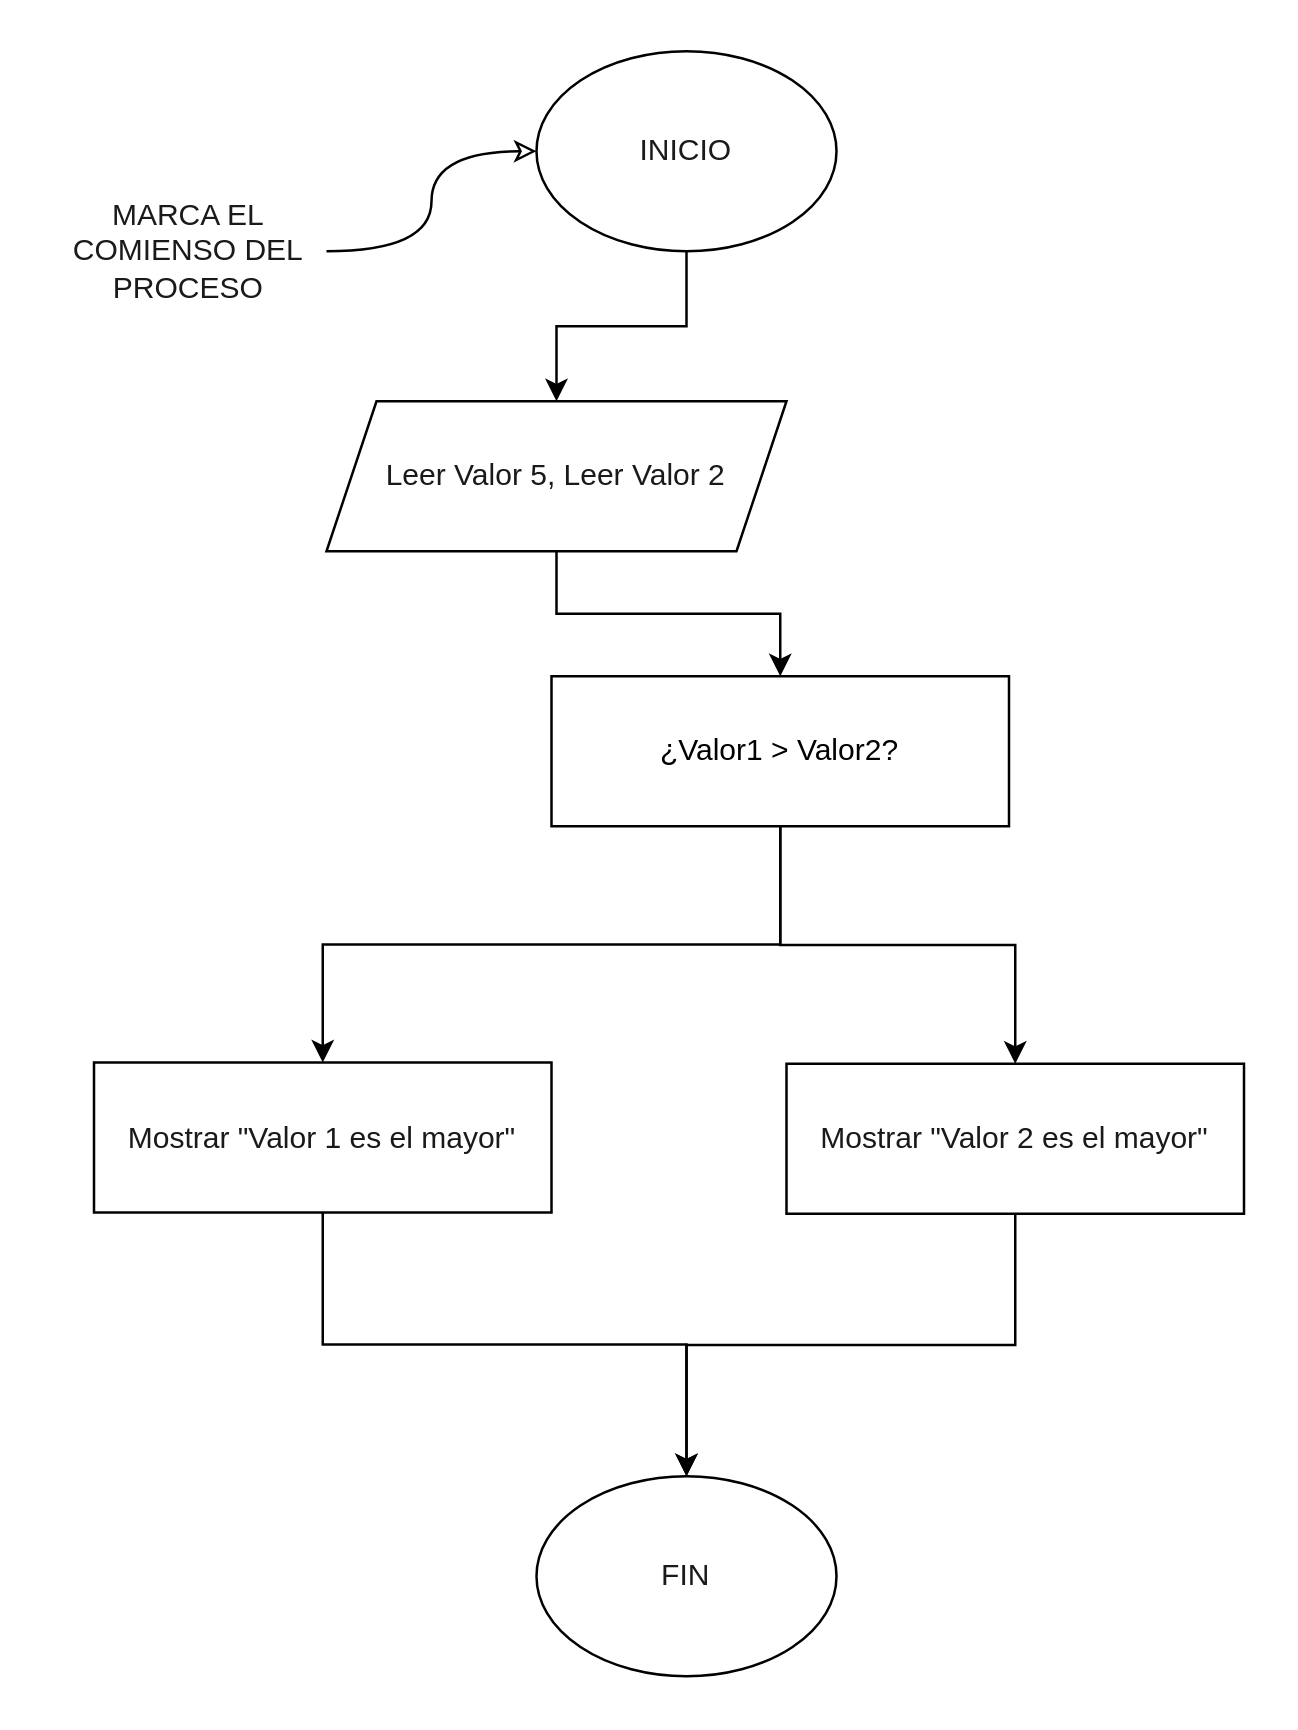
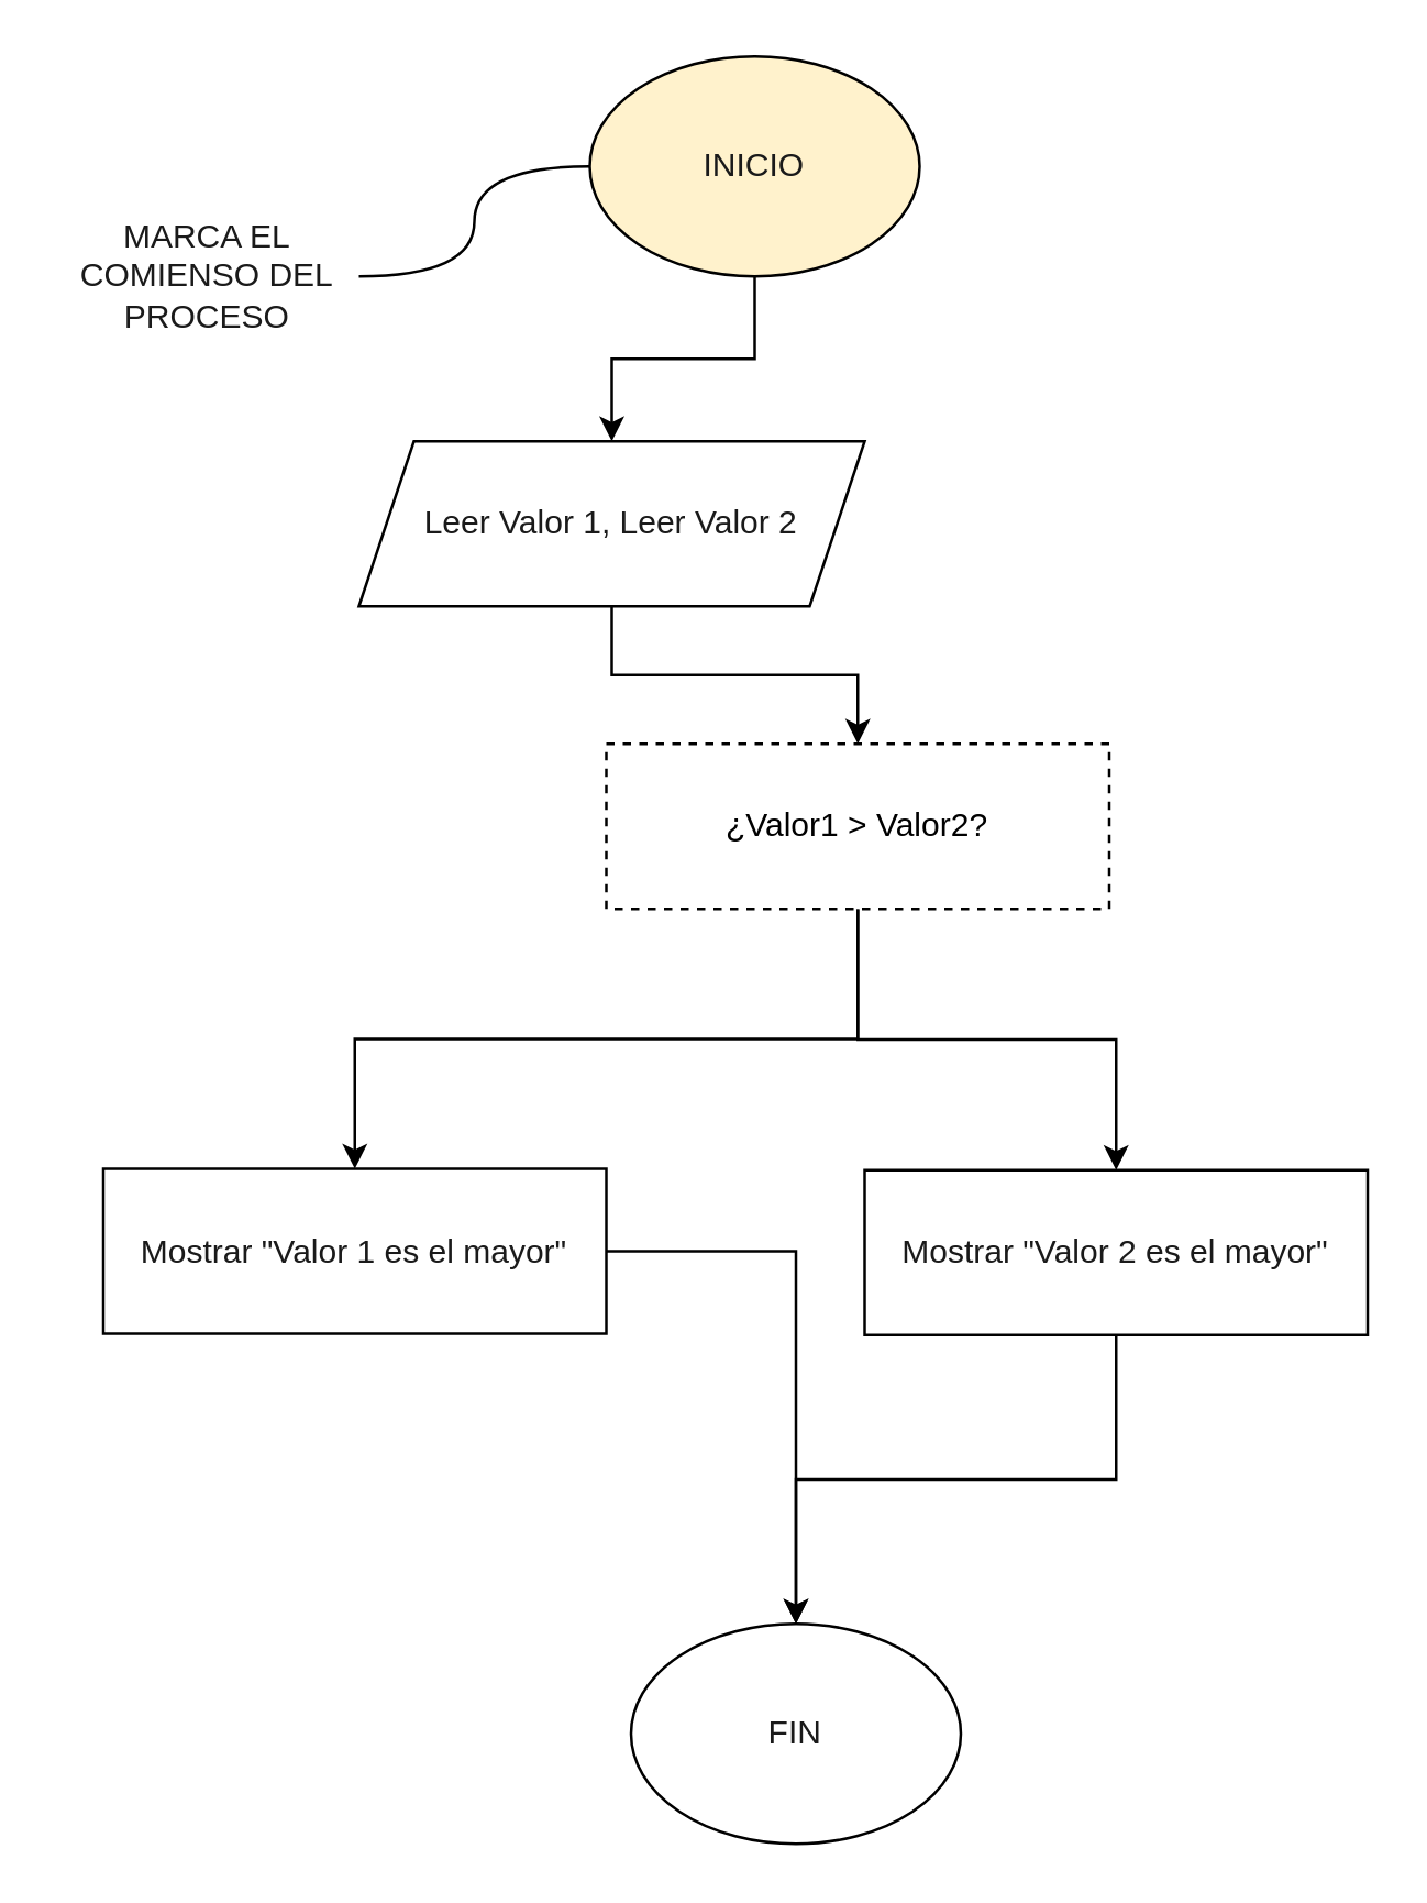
- <mxCell id="3" value="&lt;span style=&quot;color: rgb(26, 26, 26); background-color: transparent;&quot;&gt;INICIO&lt;/span&gt;" style="ellipse;whiteSpace=wrap;html=1;" vertex="1" parent="1"><mxGeometry x="214" y="20" width="120" height="80" as="geometry" /></mxCell>
+ <mxCell id="3" value="&lt;span style=&quot;color: rgb(26, 26, 26); background-color: transparent;&quot;&gt;INICIO&lt;/span&gt;" style="ellipse;whiteSpace=wrap;html=1;fillColor=#fff2cc;" vertex="1" parent="1"><mxGeometry x="214" y="20" width="120" height="80" as="geometry" /></mxCell>
- <mxCell id="10" style="edgeStyle=orthogonalEdgeStyle;rounded=0;orthogonalLoop=1;jettySize=auto;html=1;entryX=0;entryY=0.5;entryDx=0;entryDy=0;endArrow=classic;endFill=0;curved=1;" edge="1" parent="1" source="11" target="3"><mxGeometry relative="1" as="geometry" /></mxCell>
+ <mxCell id="10" style="edgeStyle=orthogonalEdgeStyle;rounded=0;orthogonalLoop=1;jettySize=auto;html=1;entryX=0;entryY=0.5;entryDx=0;entryDy=0;endArrow=none;endFill=0;curved=1;" edge="1" parent="1" source="11" target="3"><mxGeometry relative="1" as="geometry" /></mxCell>
- <mxCell id="5" value="&lt;div&gt;&lt;font color=&quot;#1a1a1a&quot;&gt;Leer Valor 5,&amp;nbsp;&lt;/font&gt;&lt;span style=&quot;color: rgb(26, 26, 26); background-color: initial;&quot;&gt;Leer Valor 2&lt;/span&gt;&lt;/div&gt;" style="shape=parallelogram;perimeter=parallelogramPerimeter;whiteSpace=wrap;html=1;fixedSize=1;" vertex="1" parent="1"><mxGeometry x="130" y="160" width="184" height="60" as="geometry" /></mxCell>
+ <mxCell id="5" value="&lt;div&gt;&lt;font color=&quot;#1a1a1a&quot;&gt;Leer Valor 1,&amp;nbsp;&lt;/font&gt;&lt;span style=&quot;color: rgb(26, 26, 26); background-color: initial;&quot;&gt;Leer Valor 2&lt;/span&gt;&lt;/div&gt;" style="shape=parallelogram;perimeter=parallelogramPerimeter;whiteSpace=wrap;html=1;fixedSize=1;" vertex="1" parent="1"><mxGeometry x="130" y="160" width="184" height="60" as="geometry" /></mxCell>
- <mxCell id="8" value="¿Valor1 &gt; Valor2?" style="rounded=0;whiteSpace=wrap;html=1;" vertex="1" parent="1"><mxGeometry x="220" y="270" width="183" height="60" as="geometry" /></mxCell>
+ <mxCell id="8" value="¿Valor1 &gt; Valor2?" style="rounded=0;whiteSpace=wrap;html=1;dashed=1;" vertex="1" parent="1"><mxGeometry x="220" y="270" width="183" height="60" as="geometry" /></mxCell>
- <mxCell id="9" value="&lt;span style=&quot;color: rgb(26, 26, 26); background-color: transparent;&quot;&gt;FIN&lt;/span&gt;" style="ellipse;whiteSpace=wrap;html=1;" vertex="1" parent="1"><mxGeometry x="214" y="590" width="120" height="80" as="geometry" /></mxCell>
+ <mxCell id="9" value="&lt;span style=&quot;color: rgb(26, 26, 26); background-color: transparent;&quot;&gt;FIN&lt;/span&gt;" style="ellipse;whiteSpace=wrap;html=1;" vertex="1" parent="1"><mxGeometry x="229" y="590" width="120" height="80" as="geometry" /></mxCell>
